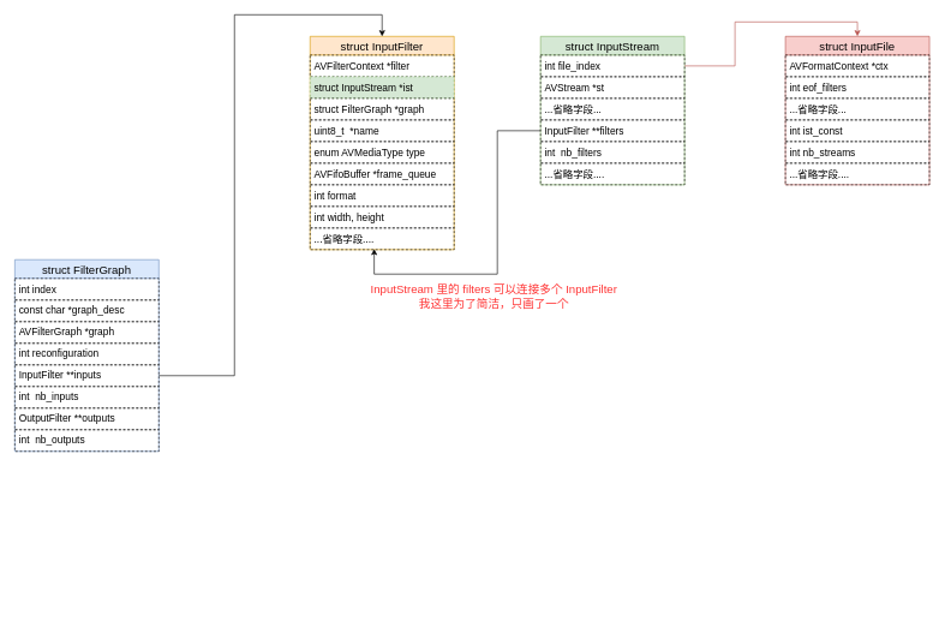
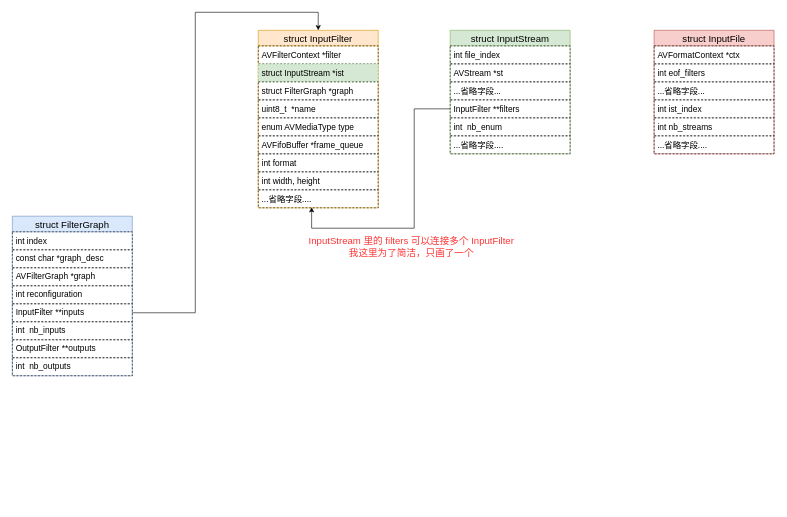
- <mxCell id="41" style="edgeStyle=orthogonalEdgeStyle;rounded=0;orthogonalLoop=1;jettySize=auto;html=1;entryX=0.5;entryY=0;entryDx=0;entryDy=0;fontSize=16;fontColor=#FF3333;strokeColor=#b85450;fillColor=#f8cecc;" parent="1" source="25" target="31" edge="1"><mxGeometry relative="1" as="geometry" /></mxCell>
- <mxCell id="35" value="int ist_const" style="text;strokeColor=default;fillColor=none;spacingLeft=4;spacingRight=4;overflow=hidden;rotatable=0;points=[[0,0.5],[1,0.5]];portConstraint=eastwest;fontSize=14;labelBackgroundColor=none;labelBorderColor=none;dashed=1;" parent="31" vertex="1"><mxGeometry y="116" width="200" height="30" as="geometry" /></mxCell>
+ <mxCell id="35" value="int ist_index" style="text;strokeColor=default;fillColor=none;spacingLeft=4;spacingRight=4;overflow=hidden;rotatable=0;points=[[0,0.5],[1,0.5]];portConstraint=eastwest;fontSize=14;labelBackgroundColor=none;labelBorderColor=none;dashed=1;" parent="31" vertex="1"><mxGeometry y="116" width="200" height="30" as="geometry" /></mxCell>
- <mxCell id="29" value="int  nb_filters" style="text;strokeColor=default;fillColor=none;spacingLeft=4;spacingRight=4;overflow=hidden;rotatable=0;points=[[0,0.5],[1,0.5]];portConstraint=eastwest;fontSize=14;labelBackgroundColor=none;labelBorderColor=none;dashed=1;" parent="24" vertex="1"><mxGeometry y="146" width="200" height="30" as="geometry" /></mxCell>
+ <mxCell id="29" value="int  nb_enum" style="text;strokeColor=default;fillColor=none;spacingLeft=4;spacingRight=4;overflow=hidden;rotatable=0;points=[[0,0.5],[1,0.5]];portConstraint=eastwest;fontSize=14;labelBackgroundColor=none;labelBorderColor=none;dashed=1;" parent="24" vertex="1"><mxGeometry y="146" width="200" height="30" as="geometry" /></mxCell>
